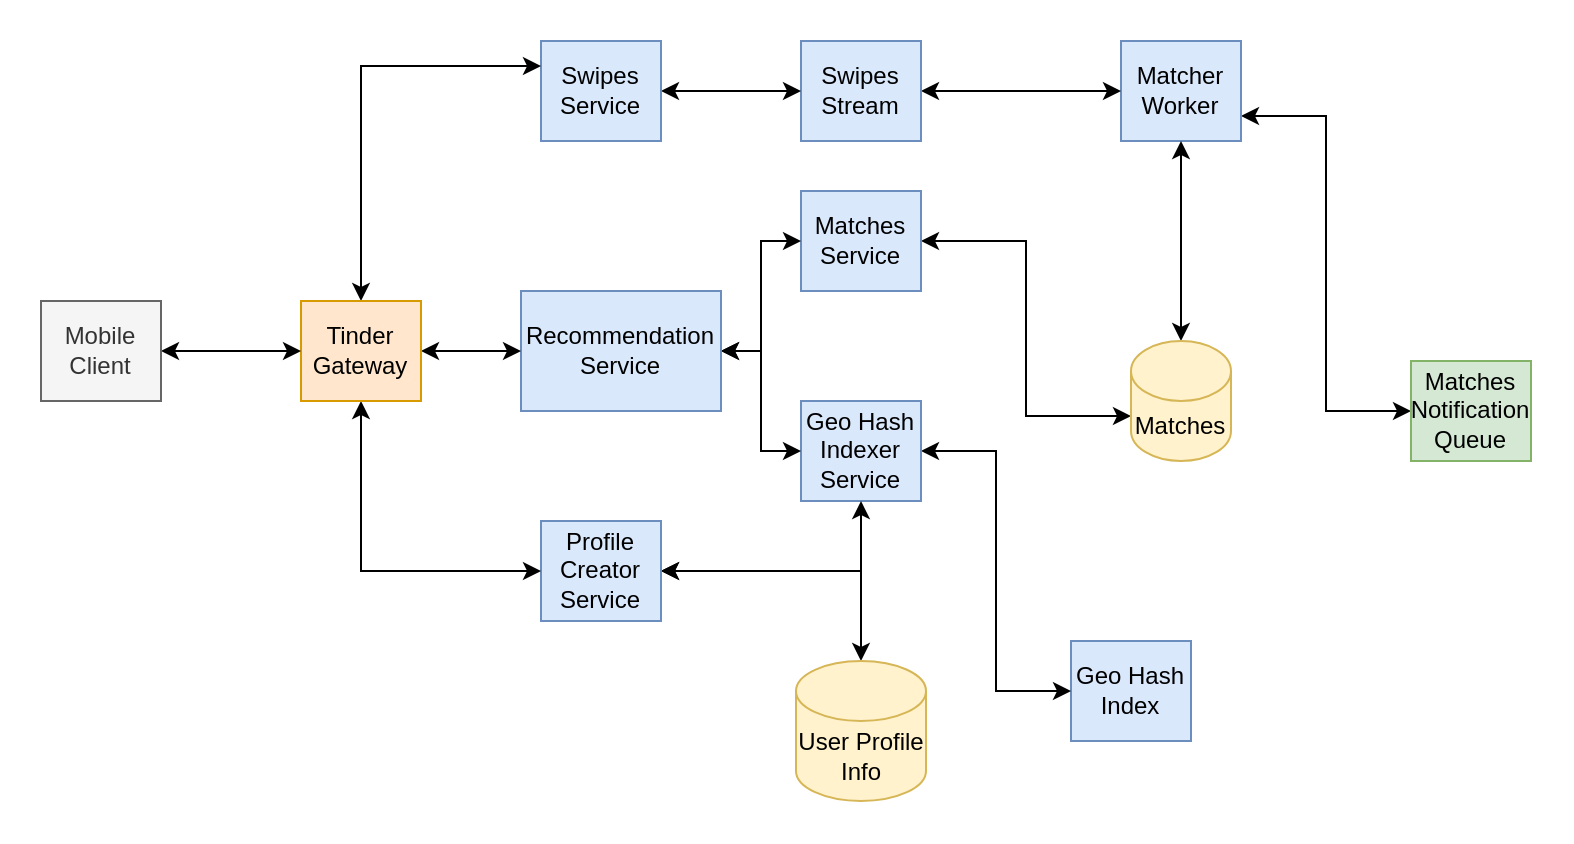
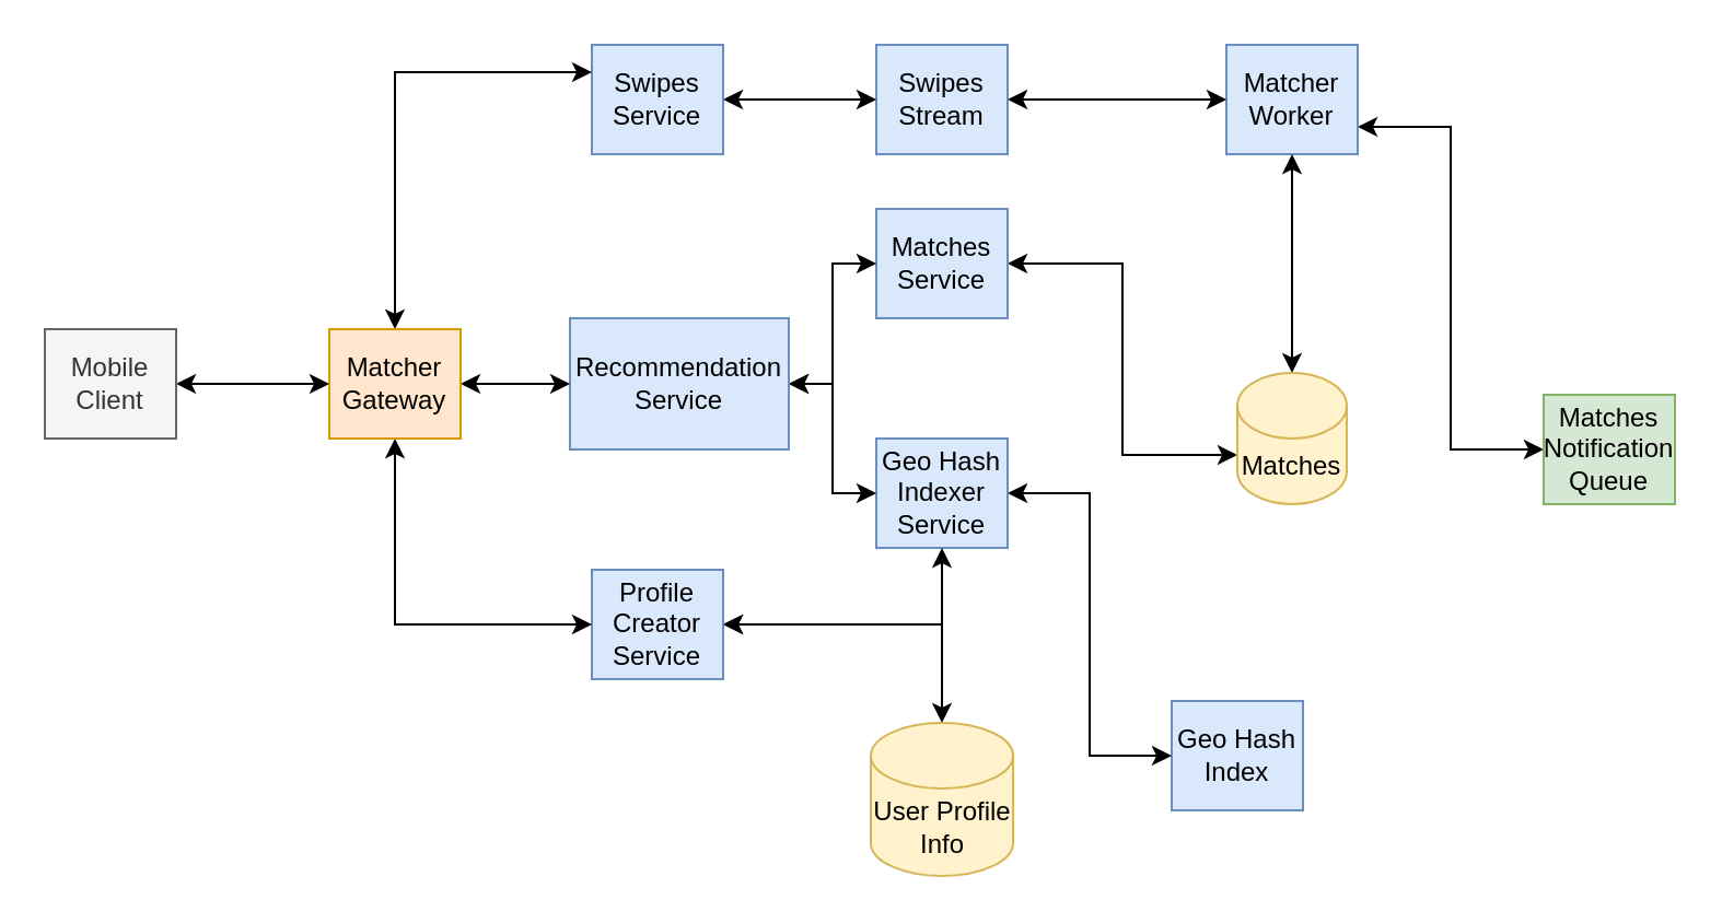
- <mxCell id="23" value="Tinder Gateway" style="rounded=0;whiteSpace=wrap;html=1;fillColor=#ffe6cc;strokeColor=#d79b00;" vertex="1" parent="1"><mxGeometry x="150" y="150" width="60" height="50" as="geometry" /></mxCell>
+ <mxCell id="23" value="Matcher Gateway" style="rounded=0;whiteSpace=wrap;html=1;fillColor=#ffe6cc;strokeColor=#d79b00;" vertex="1" parent="1"><mxGeometry x="150" y="150" width="60" height="50" as="geometry" /></mxCell>
